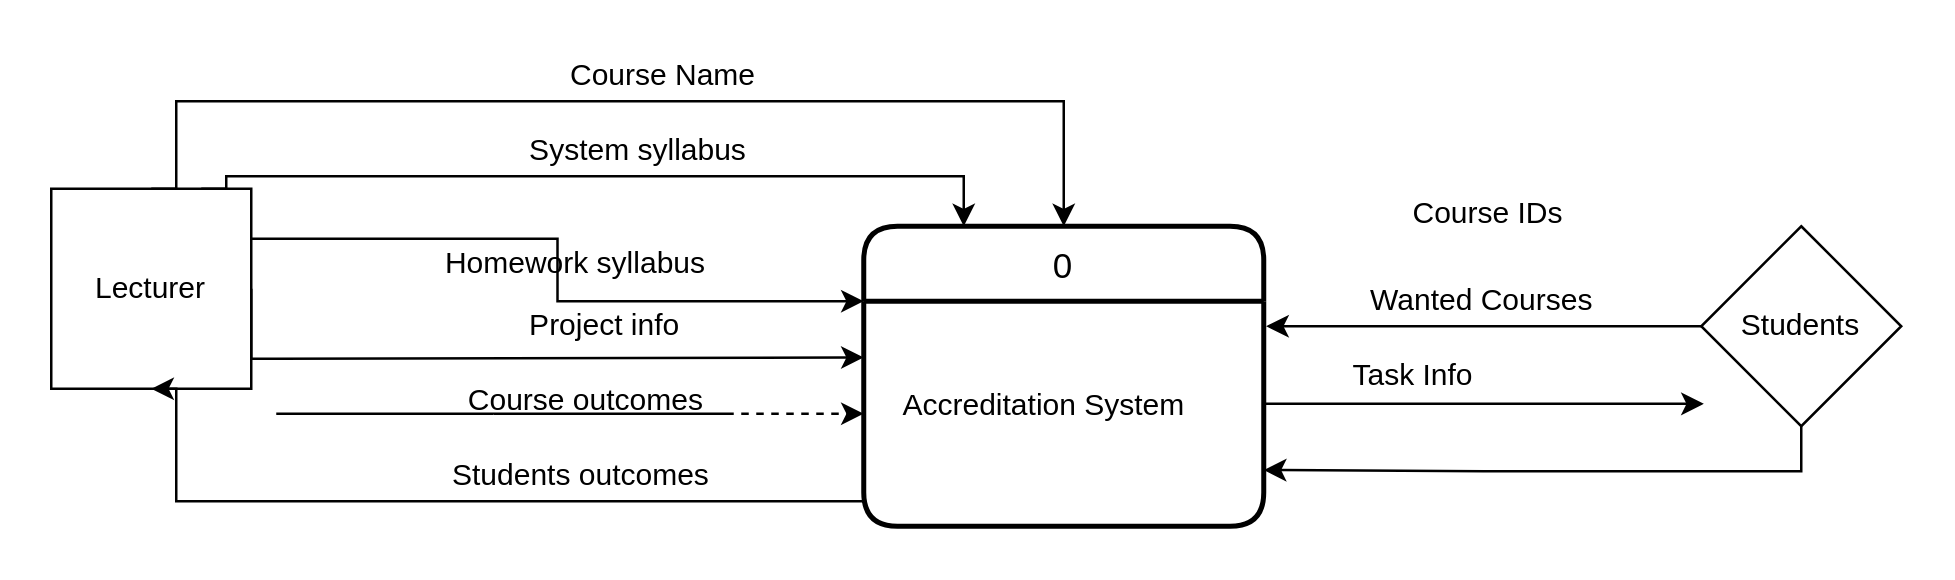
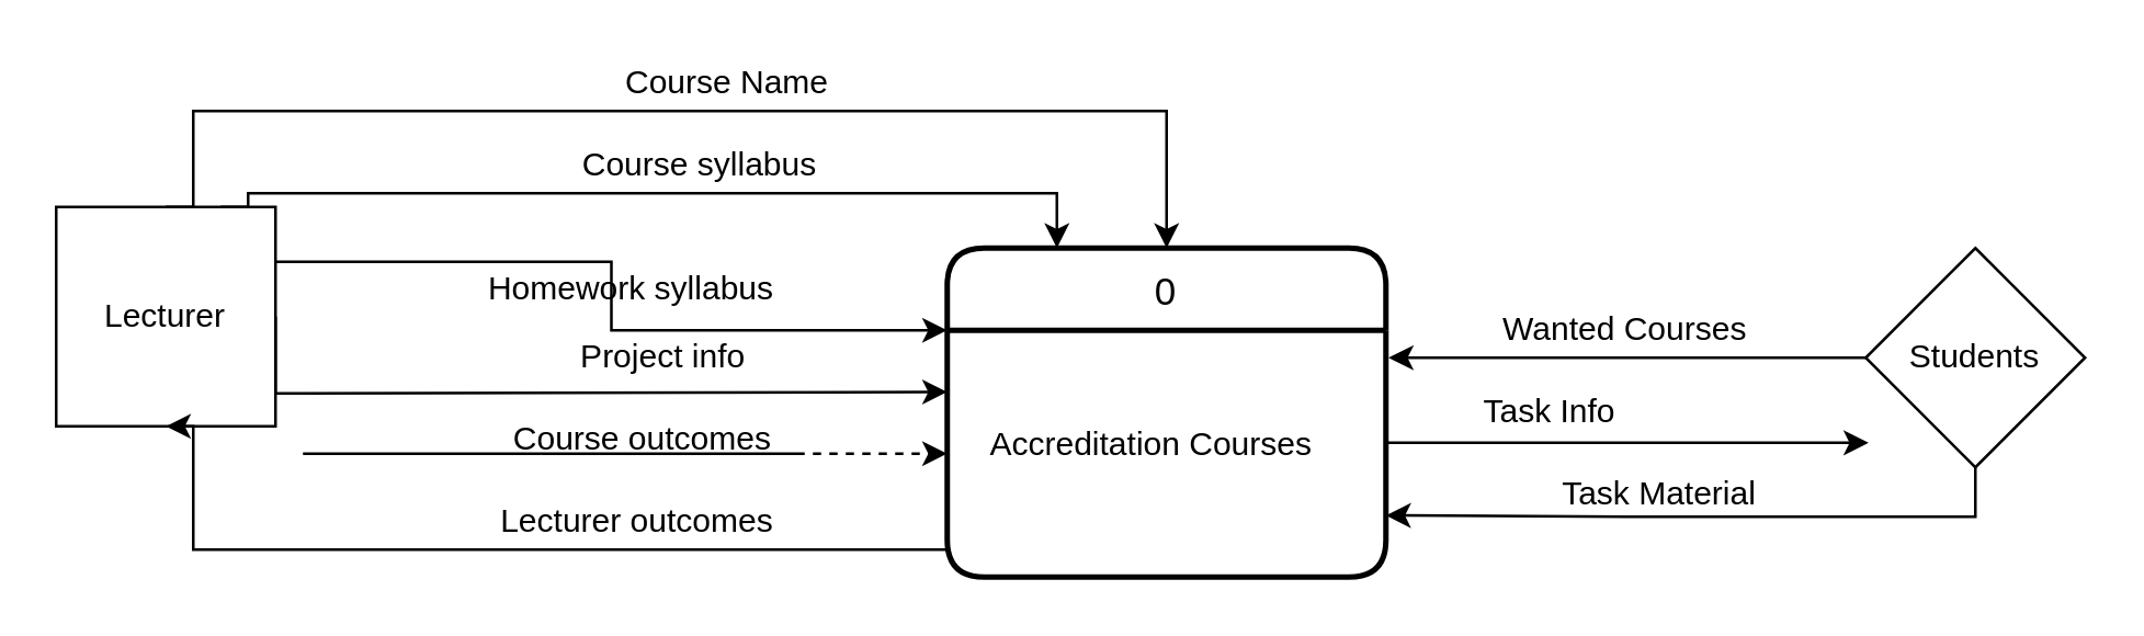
- <mxCell id="14" value="&amp;nbsp;System syllabus&amp;nbsp;" style="text;html=1;strokeColor=none;fillColor=none;align=center;verticalAlign=middle;whiteSpace=wrap;rounded=0;" parent="1" vertex="1"><mxGeometry x="190" y="50" width="130" height="20" as="geometry" /></mxCell>
+ <mxCell id="14" value="&amp;nbsp;Course syllabus&amp;nbsp;" style="text;html=1;strokeColor=none;fillColor=none;align=center;verticalAlign=middle;whiteSpace=wrap;rounded=0;" parent="1" vertex="1"><mxGeometry x="190" y="50" width="130" height="20" as="geometry" /></mxCell>
- <mxCell id="20" value="Course IDs" style="text;html=1;strokeColor=none;fillColor=none;align=center;verticalAlign=middle;whiteSpace=wrap;rounded=0;" parent="1" vertex="1"><mxGeometry x="535" y="70" width="120" height="30" as="geometry" /></mxCell>
- <mxCell id="3" value="&#10;&#10;   Accreditation System" style="align=left;strokeColor=none;fillColor=none;spacingLeft=4;fontSize=12;verticalAlign=top;resizable=0;rotatable=0;part=1;" parent="2" vertex="1"><mxGeometry y="30" width="160" height="90" as="geometry" /></mxCell>
+ <mxCell id="3" value="&#10;&#10;   Accreditation Courses" style="align=left;strokeColor=none;fillColor=none;spacingLeft=4;fontSize=12;verticalAlign=top;resizable=0;rotatable=0;part=1;" parent="2" vertex="1"><mxGeometry y="30" width="160" height="90" as="geometry" /></mxCell>
+ <mxCell id="23" value="Task Material" style="text;html=1;strokeColor=none;fillColor=none;align=center;verticalAlign=middle;whiteSpace=wrap;rounded=0;" parent="1" vertex="1"><mxGeometry x="535" y="170" width="140" height="20" as="geometry" /></mxCell>
- <mxCell id="25" value="&lt;span&gt;&amp;nbsp;Students outcomes&lt;/span&gt;" style="text;html=1;align=center;verticalAlign=middle;resizable=0;points=[];autosize=1;" vertex="1" parent="1"><mxGeometry x="170" y="180" width="120" height="20" as="geometry" /></mxCell>
+ <mxCell id="25" value="&lt;span&gt;&amp;nbsp;Lecturer outcomes&lt;/span&gt;" style="text;html=1;align=center;verticalAlign=middle;resizable=0;points=[];autosize=1;" vertex="1" parent="1"><mxGeometry x="170" y="180" width="120" height="20" as="geometry" /></mxCell>
